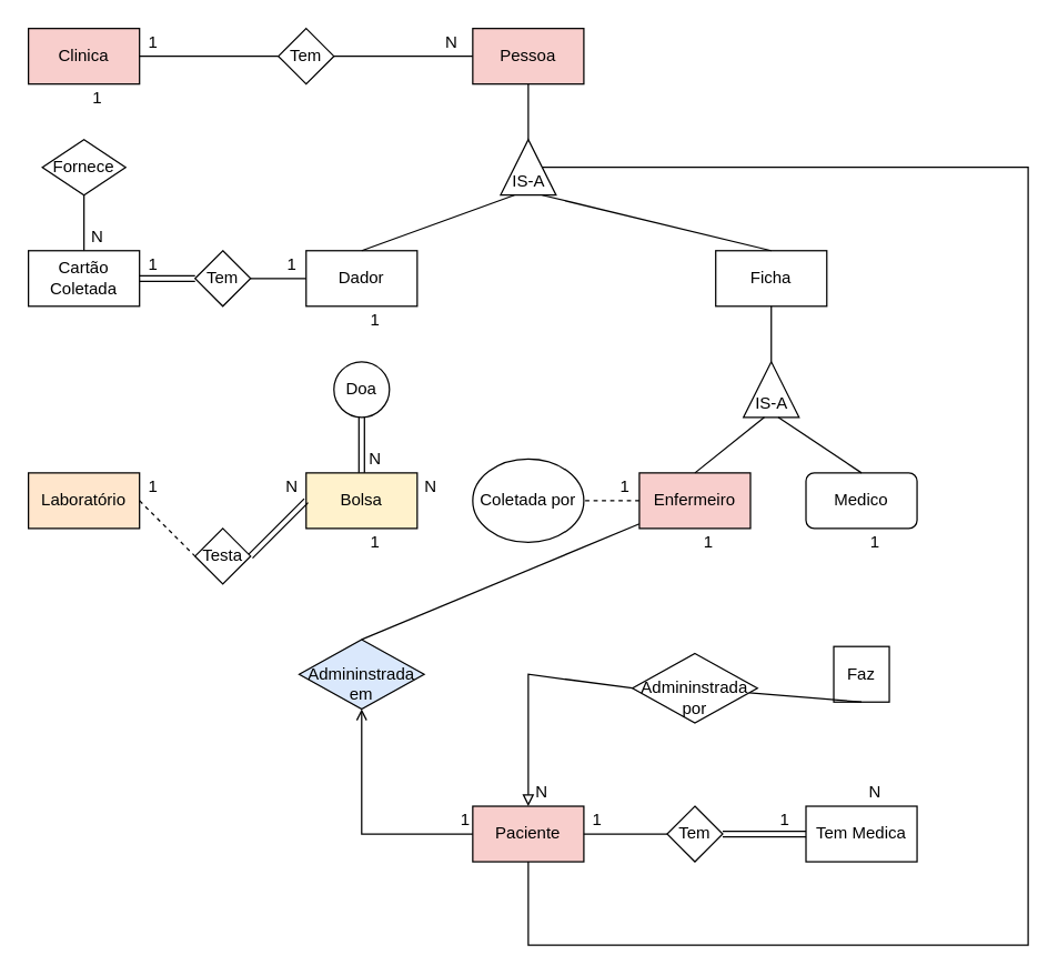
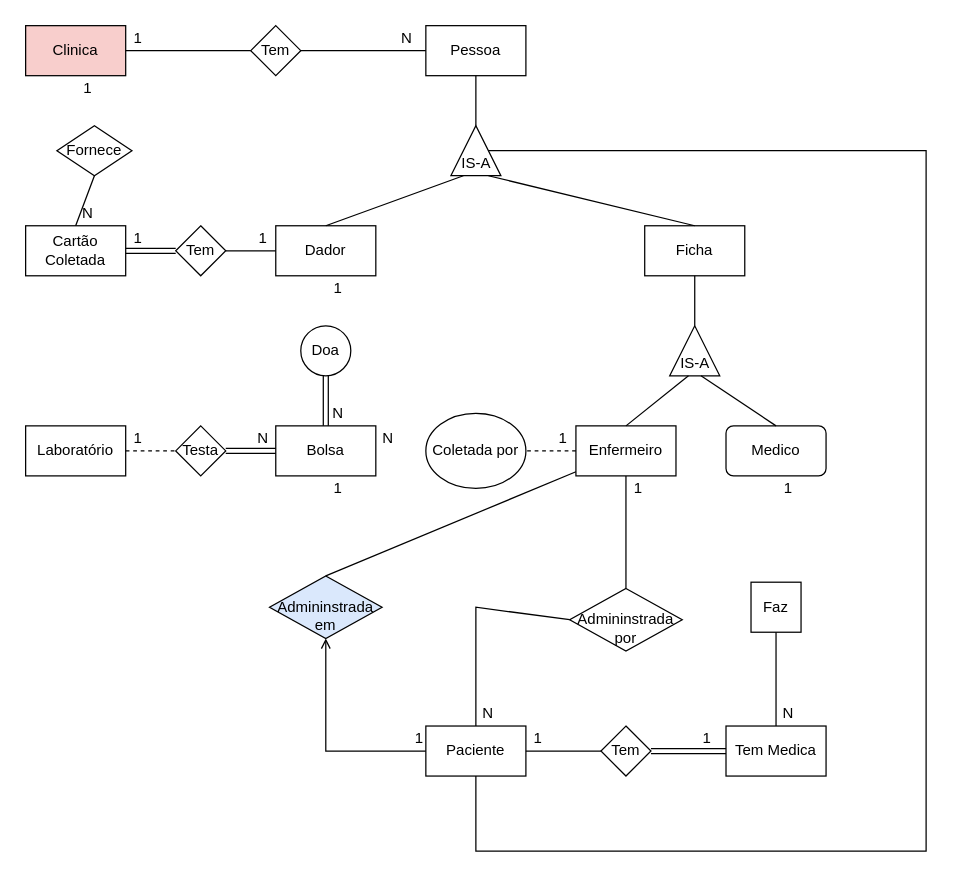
- <mxCell id="4" value="Pessoa" style="rounded=0;whiteSpace=wrap;html=1;fillColor=#f8cecc;" vertex="1" parent="1"><mxGeometry x="340" y="20" width="80" height="40" as="geometry" /></mxCell>
+ <mxCell id="4" value="Pessoa" style="rounded=0;whiteSpace=wrap;html=1;" vertex="1" parent="1"><mxGeometry x="340" y="20" width="80" height="40" as="geometry" /></mxCell>
- <mxCell id="14" value="Fornece" style="rhombus;whiteSpace=wrap;html=1;" vertex="1" parent="1"><mxGeometry x="30" y="100" width="60" height="40" as="geometry" /></mxCell>
+ <mxCell id="14" value="Fornece" style="rhombus;whiteSpace=wrap;html=1;" vertex="1" parent="1"><mxGeometry x="45" y="100" width="60" height="40" as="geometry" /></mxCell>
- <mxCell id="9" value="Laboratório" style="rounded=0;whiteSpace=wrap;html=1;fillColor=#ffe6cc;" vertex="1" parent="1"><mxGeometry x="20" y="340" width="80" height="40" as="geometry" /></mxCell>
+ <mxCell id="9" value="Laboratório" style="rounded=0;whiteSpace=wrap;html=1;" vertex="1" parent="1"><mxGeometry x="20" y="340" width="80" height="40" as="geometry" /></mxCell>
- <mxCell id="8" value="Bolsa" style="rounded=0;whiteSpace=wrap;html=1;fillColor=#fff2cc;" vertex="1" parent="1"><mxGeometry x="220" y="340" width="80" height="40" as="geometry" /></mxCell>
+ <mxCell id="8" value="Bolsa" style="rounded=0;whiteSpace=wrap;html=1;" vertex="1" parent="1"><mxGeometry x="220" y="340" width="80" height="40" as="geometry" /></mxCell>
- <mxCell id="11" value="Enfermeiro" style="rounded=0;whiteSpace=wrap;html=1;fillColor=#f8cecc;" vertex="1" parent="1"><mxGeometry x="460" y="340" width="80" height="40" as="geometry" /></mxCell>
+ <mxCell id="11" value="Enfermeiro" style="rounded=0;whiteSpace=wrap;html=1;" vertex="1" parent="1"><mxGeometry x="460" y="340" width="80" height="40" as="geometry" /></mxCell>
- <mxCell id="17" value="Testa" style="rhombus;whiteSpace=wrap;html=1;" vertex="1" parent="1"><mxGeometry x="140" y="380" width="40" height="40" as="geometry" /></mxCell>
+ <mxCell id="17" value="Testa" style="rhombus;whiteSpace=wrap;html=1;" vertex="1" parent="1"><mxGeometry x="140" y="340" width="40" height="40" as="geometry" /></mxCell>
+ <mxCell id="40" style="edgeStyle=none;rounded=0;orthogonalLoop=1;jettySize=auto;html=1;entryX=0.5;entryY=0;entryDx=0;entryDy=0;endArrow=none;endFill=0;exitX=0.5;exitY=1;exitDx=0;exitDy=0;" edge="1" parent="1" source="11" target="21"><mxGeometry relative="1" as="geometry"><mxPoint x="595" y="260" as="sourcePoint" /><mxPoint x="595" y="298" as="targetPoint" /></mxGeometry></mxCell>
- <mxCell id="41" style="edgeStyle=none;rounded=0;orthogonalLoop=1;jettySize=auto;html=1;endArrow=none;endFill=0;exitX=0.5;exitY=1;exitDx=0;exitDy=0;" edge="1" parent="1" source="18" target="21"><mxGeometry relative="1" as="geometry"><mxPoint x="605" y="270" as="sourcePoint" /><mxPoint x="605" y="308" as="targetPoint" /></mxGeometry></mxCell>
+ <mxCell id="41" style="edgeStyle=none;rounded=0;orthogonalLoop=1;jettySize=auto;html=1;entryX=0.5;entryY=0;entryDx=0;entryDy=0;endArrow=none;endFill=0;exitX=0.5;exitY=1;exitDx=0;exitDy=0;" edge="1" parent="1" source="18" target="12"><mxGeometry relative="1" as="geometry"><mxPoint x="605" y="270" as="sourcePoint" /><mxPoint x="605" y="308" as="targetPoint" /></mxGeometry></mxCell>
- <mxCell id="45" style="edgeStyle=none;rounded=0;orthogonalLoop=1;jettySize=auto;html=1;entryX=0.5;entryY=0;entryDx=0;entryDy=0;endArrow=block;endFill=0;exitX=0;exitY=0.5;exitDx=0;exitDy=0;" edge="1" parent="1" source="21" target="6"><mxGeometry relative="1" as="geometry"><mxPoint x="510" y="390" as="sourcePoint" /><mxPoint x="510" y="470" as="targetPoint" /><Array as="points"><mxPoint x="380" y="485" /></Array></mxGeometry></mxCell>
+ <mxCell id="45" style="edgeStyle=none;rounded=0;orthogonalLoop=1;jettySize=auto;html=1;entryX=0.5;entryY=0;entryDx=0;entryDy=0;endArrow=none;endFill=0;exitX=0;exitY=0.5;exitDx=0;exitDy=0;" edge="1" parent="1" source="21" target="6"><mxGeometry relative="1" as="geometry"><mxPoint x="510" y="390" as="sourcePoint" /><mxPoint x="510" y="470" as="targetPoint" /><Array as="points"><mxPoint x="380" y="485" /></Array></mxGeometry></mxCell>
- <mxCell id="6" value="Paciente" style="rounded=0;whiteSpace=wrap;html=1;fillColor=#f8cecc;" vertex="1" parent="1"><mxGeometry x="340" y="580" width="80" height="40" as="geometry" /></mxCell>
+ <mxCell id="6" value="Paciente" style="rounded=0;whiteSpace=wrap;html=1;" vertex="1" parent="1"><mxGeometry x="340" y="580" width="80" height="40" as="geometry" /></mxCell>
